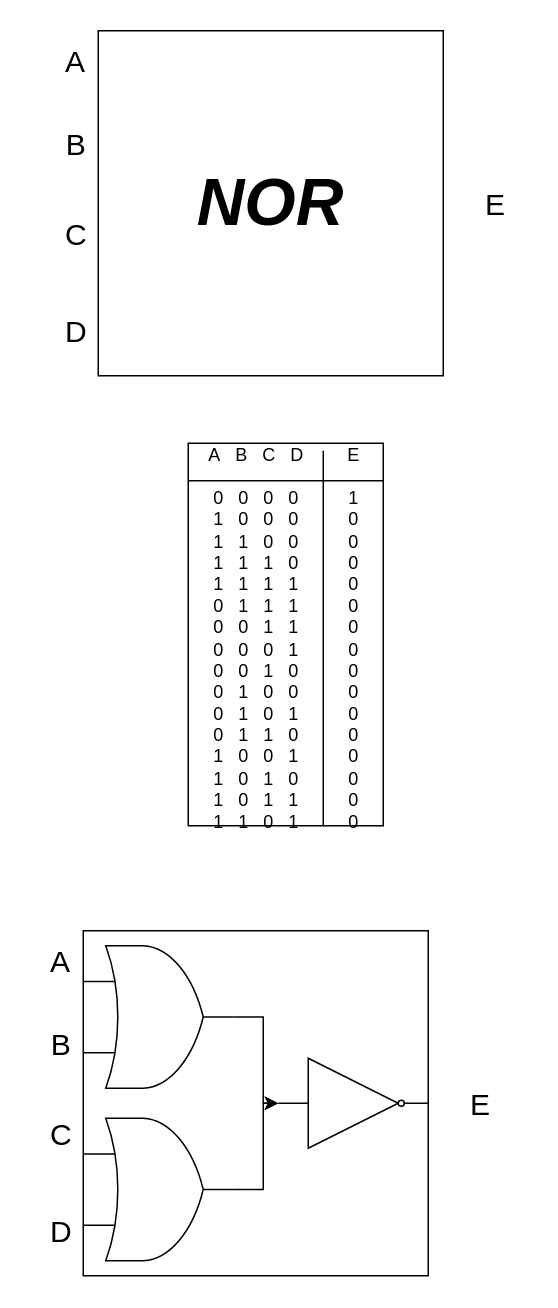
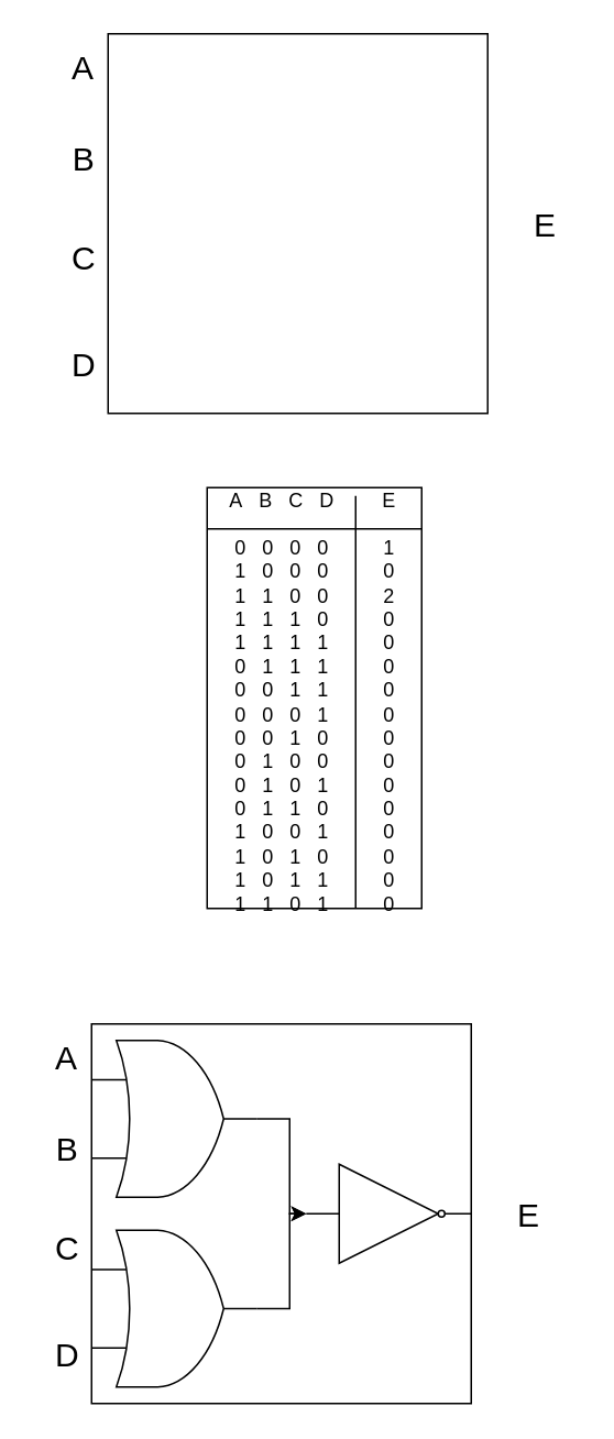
- <mxCell id="3" value="&lt;b&gt;&lt;i&gt;&lt;font style=&quot;font-size: 44px&quot;&gt;NOR&lt;/font&gt;&lt;/i&gt;&lt;/b&gt;" style="text;html=1;strokeColor=none;fillColor=none;align=center;verticalAlign=middle;whiteSpace=wrap;rounded=0;" vertex="1" parent="1"><mxGeometry x="130" y="105" width="100" height="60" as="geometry" /></mxCell>
- <mxCell id="11" value="E&lt;br&gt;&lt;br&gt;1&lt;br&gt;0&lt;br&gt;0&lt;br&gt;0&lt;br&gt;0&lt;br&gt;0&lt;br&gt;0&lt;br&gt;0&lt;br&gt;0&lt;br&gt;0&lt;br&gt;0&lt;br&gt;0&lt;br&gt;0&lt;br&gt;0&lt;br&gt;0&lt;br&gt;0" style="text;html=1;align=center;verticalAlign=middle;resizable=0;points=[];autosize=1;" vertex="1" parent="1"><mxGeometry x="225" y="295" width="20" height="260" as="geometry" /></mxCell>
+ <mxCell id="11" value="E&lt;br&gt;&lt;br&gt;1&lt;br&gt;0&lt;br&gt;2&lt;br&gt;0&lt;br&gt;0&lt;br&gt;0&lt;br&gt;0&lt;br&gt;0&lt;br&gt;0&lt;br&gt;0&lt;br&gt;0&lt;br&gt;0&lt;br&gt;0&lt;br&gt;0&lt;br&gt;0&lt;br&gt;0" style="text;html=1;align=center;verticalAlign=middle;resizable=0;points=[];autosize=1;" vertex="1" parent="1"><mxGeometry x="225" y="295" width="20" height="260" as="geometry" /></mxCell>
